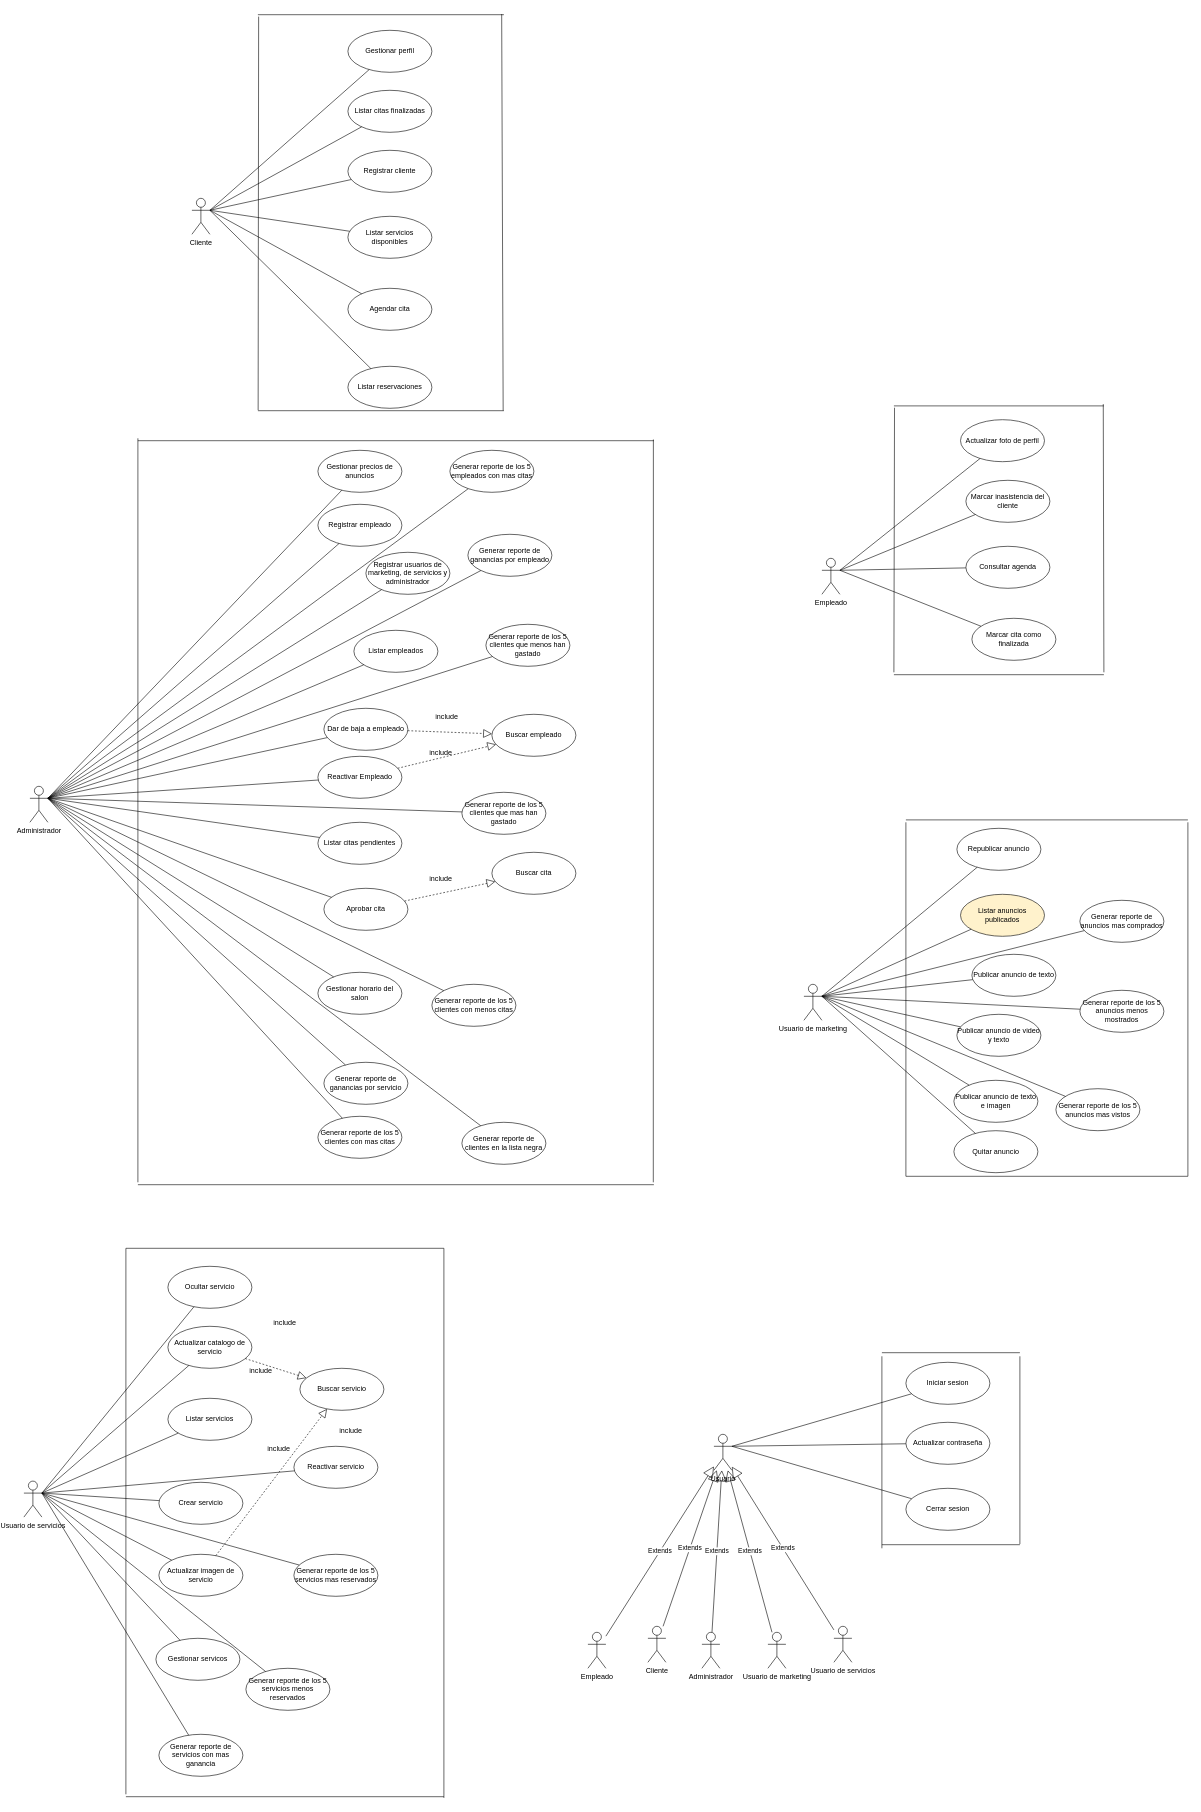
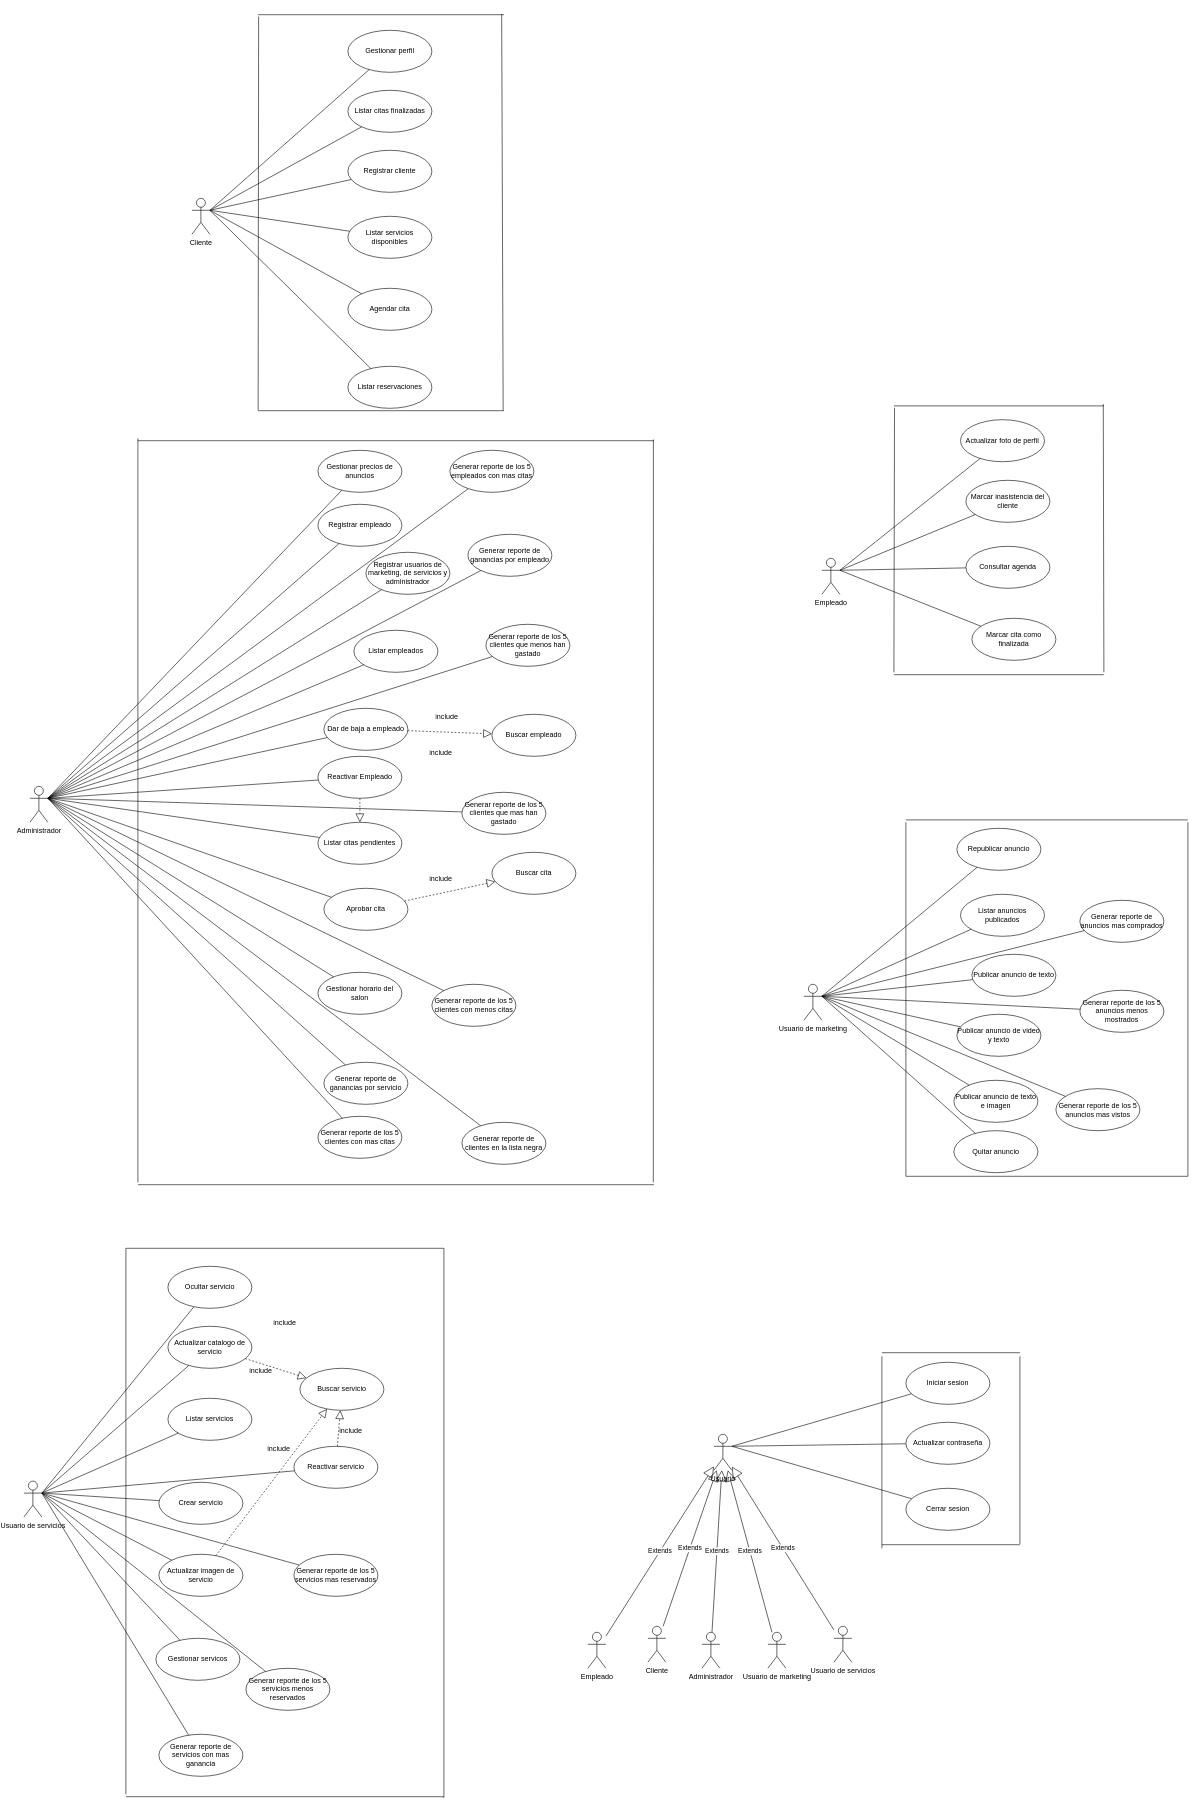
- <mxCell id="28" value="" style="endArrow=block;dashed=1;endFill=0;endSize=12;html=1;rounded=0;" parent="1" source="20" target="25" edge="1"><mxGeometry width="160" relative="1" as="geometry"><mxPoint x="650" y="1350" as="sourcePoint" /><mxPoint x="810" y="1350" as="targetPoint" /></mxGeometry></mxCell>
+ <mxCell id="28" value="" style="endArrow=block;dashed=1;endFill=0;endSize=12;html=1;rounded=0;" parent="1" source="20" target="37" edge="1"><mxGeometry width="160" relative="1" as="geometry"><mxPoint x="650" y="1350" as="sourcePoint" /><mxPoint x="810" y="1350" as="targetPoint" /></mxGeometry></mxCell>
- <mxCell id="86" value="Listar anuncios publicados" style="ellipse;whiteSpace=wrap;html=1;fillColor=#fff2cc;" parent="1" vertex="1"><mxGeometry x="1581" y="1490" width="140" height="70" as="geometry" /></mxCell>
+ <mxCell id="86" value="Listar anuncios publicados" style="ellipse;whiteSpace=wrap;html=1;" parent="1" vertex="1"><mxGeometry x="1581" y="1490" width="140" height="70" as="geometry" /></mxCell>
+ <mxCell id="119" value="" style="endArrow=block;dashed=1;endFill=0;endSize=12;html=1;rounded=0;" parent="1" source="115" target="117" edge="1"><mxGeometry width="160" relative="1" as="geometry"><mxPoint x="470" y="2440" as="sourcePoint" /><mxPoint x="630" y="2440" as="targetPoint" /></mxGeometry></mxCell>
